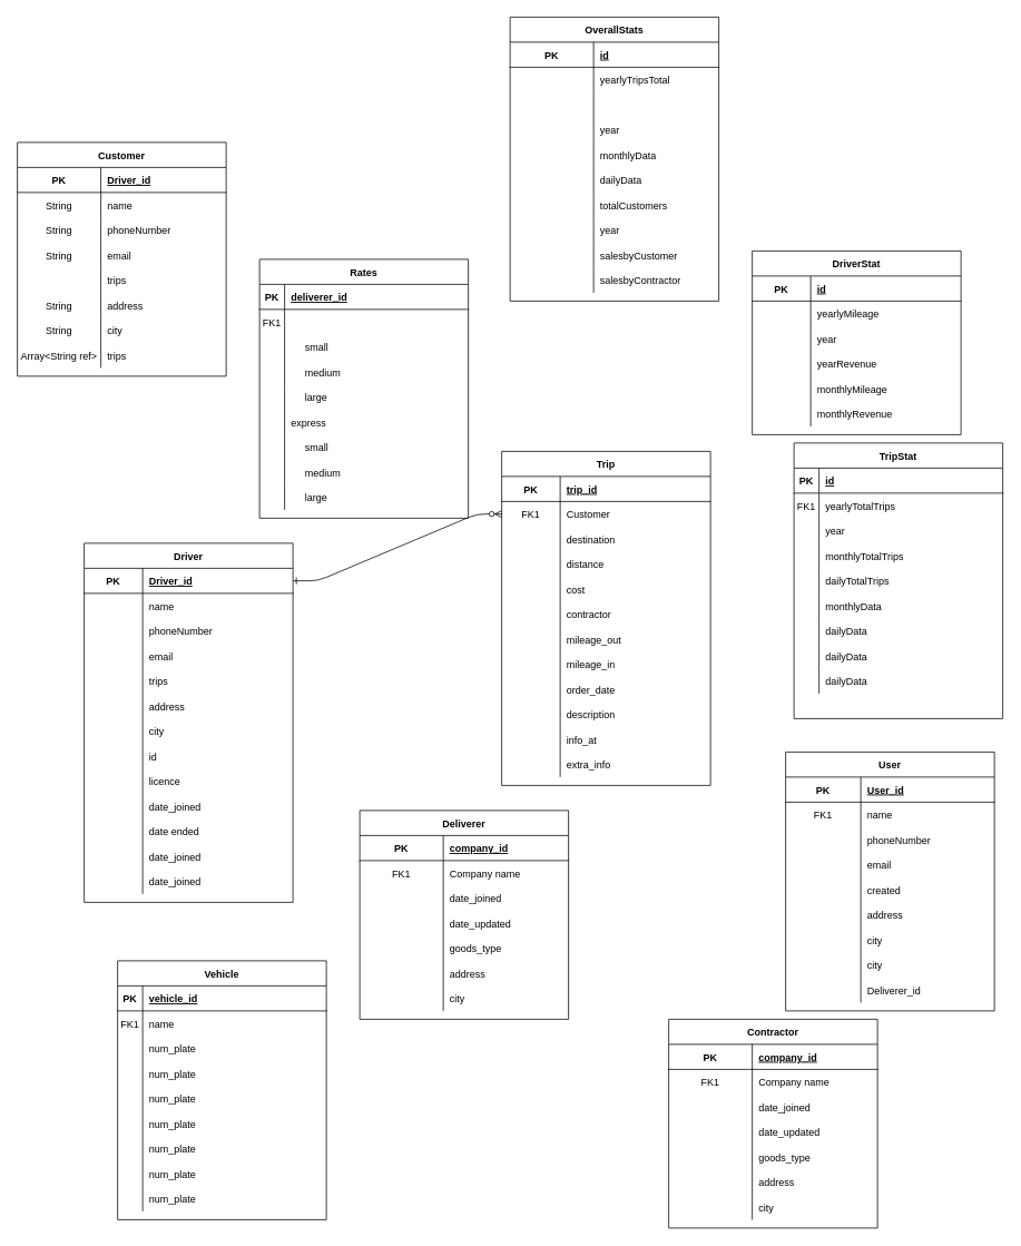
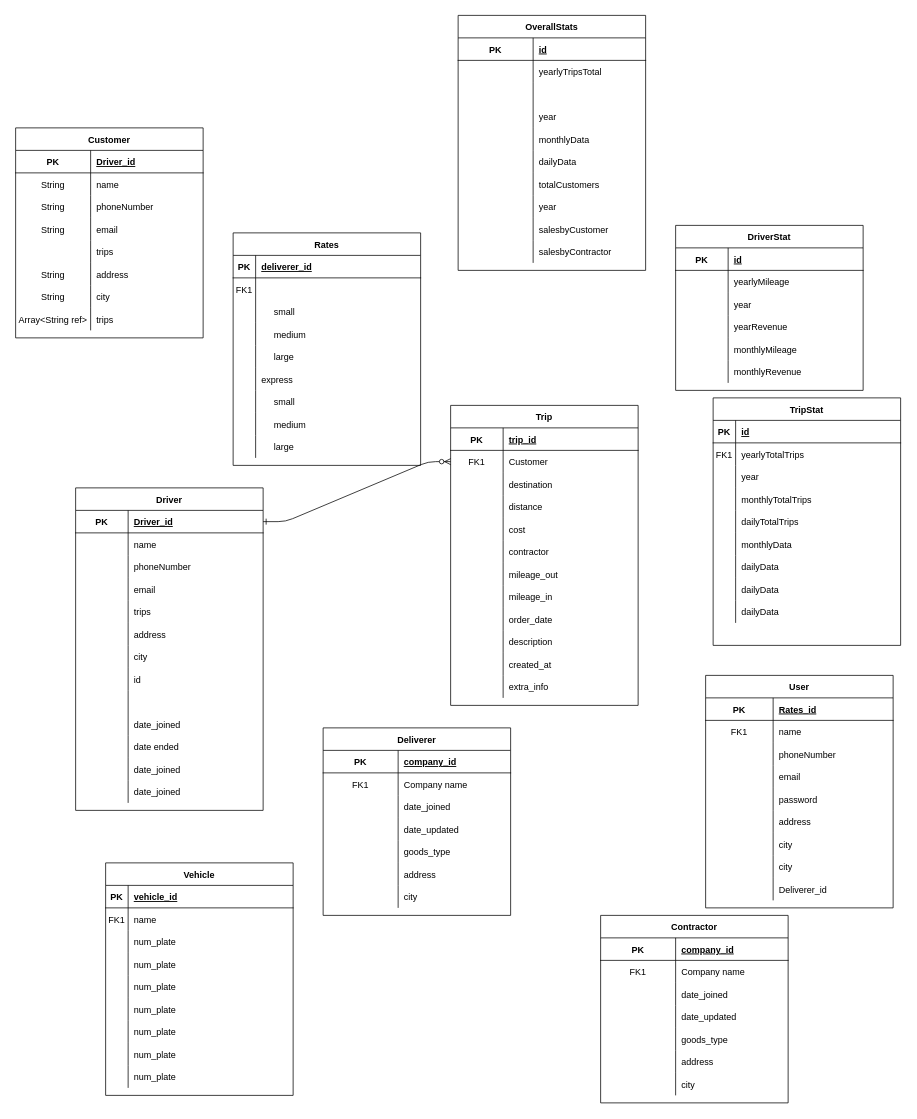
- <mxCell id="36" value="info_at" style="shape=partialRectangle;overflow=hidden;connectable=0;fillColor=none;top=0;left=0;bottom=0;right=0;align=left;spacingLeft=6;" vertex="1" parent="34"><mxGeometry x="70" width="180" height="30" as="geometry" /></mxCell>
+ <mxCell id="36" value="created_at" style="shape=partialRectangle;overflow=hidden;connectable=0;fillColor=none;top=0;left=0;bottom=0;right=0;align=left;spacingLeft=6;" vertex="1" parent="34"><mxGeometry x="70" width="180" height="30" as="geometry" /></mxCell>
- <mxCell id="67" value="licence" style="shape=partialRectangle;overflow=hidden;connectable=0;fillColor=none;top=0;left=0;bottom=0;right=0;align=left;spacingLeft=6;" parent="65" vertex="1"><mxGeometry x="70" width="180" height="30" as="geometry" /></mxCell>
- <mxCell id="133" value="User_id" style="shape=partialRectangle;overflow=hidden;connectable=0;fillColor=none;top=0;left=0;bottom=0;right=0;align=left;spacingLeft=6;fontStyle=5;" parent="131" vertex="1"><mxGeometry x="90" width="160" height="30" as="geometry" /></mxCell>
+ <mxCell id="133" value="Rates_id" style="shape=partialRectangle;overflow=hidden;connectable=0;fillColor=none;top=0;left=0;bottom=0;right=0;align=left;spacingLeft=6;fontStyle=5;" parent="131" vertex="1"><mxGeometry x="90" width="160" height="30" as="geometry" /></mxCell>
- <mxCell id="145" value="created" style="shape=partialRectangle;overflow=hidden;connectable=0;fillColor=none;top=0;left=0;bottom=0;right=0;align=left;spacingLeft=6;" parent="143" vertex="1"><mxGeometry x="90" width="160" height="30" as="geometry" /></mxCell>
+ <mxCell id="145" value="password" style="shape=partialRectangle;overflow=hidden;connectable=0;fillColor=none;top=0;left=0;bottom=0;right=0;align=left;spacingLeft=6;" parent="143" vertex="1"><mxGeometry x="90" width="160" height="30" as="geometry" /></mxCell>
